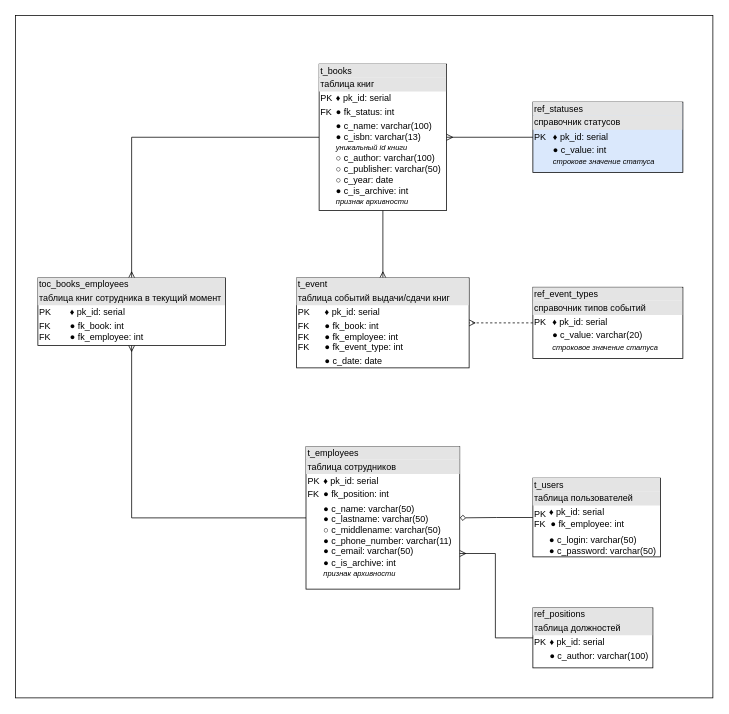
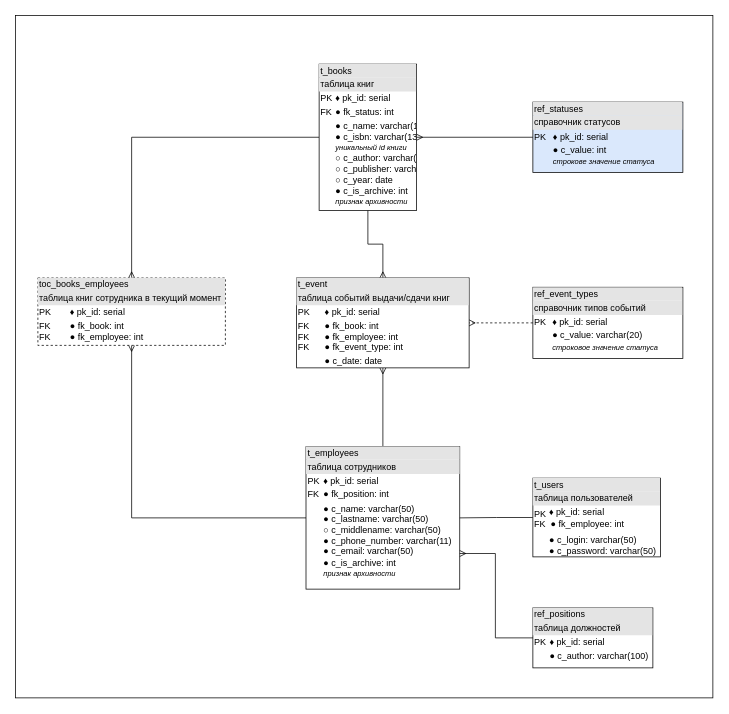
- <mxCell id="5" value="&lt;div style=&quot;box-sizing: border-box ; width: 100% ; background: #e4e4e4 ; padding: 2px&quot;&gt;t_books&lt;/div&gt;&lt;div style=&quot;box-sizing: border-box ; width: 100% ; background: #e4e4e4 ; padding: 2px&quot;&gt;таблица книг&lt;/div&gt;&lt;table style=&quot;width: 100% ; font-size: 1em&quot; cellpadding=&quot;2&quot; cellspacing=&quot;0&quot;&gt;&lt;tbody&gt;&lt;tr&gt;&lt;td&gt;PK&lt;/td&gt;&lt;td&gt;♦ pk_id: serial&lt;/td&gt;&lt;/tr&gt;&lt;tr&gt;&lt;td&gt;FK&lt;br&gt;&lt;/td&gt;&lt;td&gt;● fk_status: int&lt;br&gt;&lt;/td&gt;&lt;/tr&gt;&lt;tr&gt;&lt;td&gt;&lt;/td&gt;&lt;td&gt;● c_name: varchar(100)&lt;br&gt;● c_isbn: varchar(13)&lt;br&gt;&lt;span style=&quot;font-size: 10px&quot;&gt;&lt;i&gt;уникальный id книги&lt;/i&gt;&lt;/span&gt;&lt;br&gt;○&amp;nbsp;c_author: varchar(100)&lt;br&gt;○&amp;nbsp;c_publisher: varchar(50)&lt;br&gt;○&amp;nbsp;c_year: date&lt;br&gt;● c_is_archive: int&lt;br&gt;&lt;i&gt;&lt;font style=&quot;font-size: 10px&quot;&gt;признак архивности&lt;/font&gt;&lt;/i&gt;&lt;/td&gt;&lt;/tr&gt;&lt;/tbody&gt;&lt;/table&gt;" style="verticalAlign=top;align=left;overflow=fill;html=1;" parent="1" vertex="1"><mxGeometry x="425" y="85" width="170" height="195" as="geometry" /></mxCell>
+ <mxCell id="5" value="&lt;div style=&quot;box-sizing: border-box ; width: 100% ; background: #e4e4e4 ; padding: 2px&quot;&gt;t_books&lt;/div&gt;&lt;div style=&quot;box-sizing: border-box ; width: 100% ; background: #e4e4e4 ; padding: 2px&quot;&gt;таблица книг&lt;/div&gt;&lt;table style=&quot;width: 100% ; font-size: 1em&quot; cellpadding=&quot;2&quot; cellspacing=&quot;0&quot;&gt;&lt;tbody&gt;&lt;tr&gt;&lt;td&gt;PK&lt;/td&gt;&lt;td&gt;♦ pk_id: serial&lt;/td&gt;&lt;/tr&gt;&lt;tr&gt;&lt;td&gt;FK&lt;br&gt;&lt;/td&gt;&lt;td&gt;● fk_status: int&lt;br&gt;&lt;/td&gt;&lt;/tr&gt;&lt;tr&gt;&lt;td&gt;&lt;/td&gt;&lt;td&gt;● c_name: varchar(100)&lt;br&gt;● c_isbn: varchar(13)&lt;br&gt;&lt;span style=&quot;font-size: 10px&quot;&gt;&lt;i&gt;уникальный id книги&lt;/i&gt;&lt;/span&gt;&lt;br&gt;○&amp;nbsp;c_author: varchar(100)&lt;br&gt;○&amp;nbsp;c_publisher: varchar(50)&lt;br&gt;○&amp;nbsp;c_year: date&lt;br&gt;● c_is_archive: int&lt;br&gt;&lt;i&gt;&lt;font style=&quot;font-size: 10px&quot;&gt;признак архивности&lt;/font&gt;&lt;/i&gt;&lt;/td&gt;&lt;/tr&gt;&lt;/tbody&gt;&lt;/table&gt;" style="verticalAlign=top;align=left;overflow=fill;html=1;" parent="1" vertex="1"><mxGeometry x="425" y="85" width="130" height="195" as="geometry" /></mxCell>
- <mxCell id="18" value="&lt;div style=&quot;box-sizing: border-box ; width: 100% ; background: #e4e4e4 ; padding: 2px&quot;&gt;toc_books_employees&lt;/div&gt;&lt;div style=&quot;box-sizing: border-box ; width: 100% ; background: #e4e4e4 ; padding: 2px&quot;&gt;таблица книг сотрудника в текущий момент&lt;/div&gt;&lt;table style=&quot;width: 100% ; font-size: 1em&quot; cellpadding=&quot;2&quot; cellspacing=&quot;0&quot;&gt;&lt;tbody&gt;&lt;tr&gt;&lt;td&gt;PK&lt;/td&gt;&lt;td&gt;♦ pk_id: serial&lt;/td&gt;&lt;/tr&gt;&lt;tr&gt;&lt;td&gt;FK&lt;br&gt;FK&lt;br&gt;&lt;/td&gt;&lt;td&gt;●&amp;nbsp;fk_book: int&lt;br&gt;● fk_employee: int&lt;br&gt;&lt;/td&gt;&lt;/tr&gt;&lt;/tbody&gt;&lt;/table&gt;" style="verticalAlign=top;align=left;overflow=fill;html=1;" parent="1" vertex="1"><mxGeometry x="50" y="370" width="250" height="90" as="geometry" /></mxCell>
+ <mxCell id="18" value="&lt;div style=&quot;box-sizing: border-box ; width: 100% ; background: #e4e4e4 ; padding: 2px&quot;&gt;toc_books_employees&lt;/div&gt;&lt;div style=&quot;box-sizing: border-box ; width: 100% ; background: #e4e4e4 ; padding: 2px&quot;&gt;таблица книг сотрудника в текущий момент&lt;/div&gt;&lt;table style=&quot;width: 100% ; font-size: 1em&quot; cellpadding=&quot;2&quot; cellspacing=&quot;0&quot;&gt;&lt;tbody&gt;&lt;tr&gt;&lt;td&gt;PK&lt;/td&gt;&lt;td&gt;♦ pk_id: serial&lt;/td&gt;&lt;/tr&gt;&lt;tr&gt;&lt;td&gt;FK&lt;br&gt;FK&lt;br&gt;&lt;/td&gt;&lt;td&gt;●&amp;nbsp;fk_book: int&lt;br&gt;● fk_employee: int&lt;br&gt;&lt;/td&gt;&lt;/tr&gt;&lt;/tbody&gt;&lt;/table&gt;" style="verticalAlign=top;align=left;overflow=fill;html=1;dashed=1;" parent="1" vertex="1"><mxGeometry x="50" y="370" width="250" height="90" as="geometry" /></mxCell>
+ <mxCell id="8" style="edgeStyle=orthogonalEdgeStyle;rounded=0;orthogonalLoop=1;jettySize=auto;html=1;exitX=0.5;exitY=0;exitDx=0;exitDy=0;entryX=0.5;entryY=1;entryDx=0;entryDy=0;endArrow=ERmany;endFill=0;" parent="1" source="10" target="11" edge="1"><mxGeometry relative="1" as="geometry" /></mxCell>
- <mxCell id="12" style="edgeStyle=orthogonalEdgeStyle;rounded=0;orthogonalLoop=1;jettySize=auto;html=1;exitX=0;exitY=0.5;exitDx=0;exitDy=0;entryX=1;entryY=0.5;entryDx=0;entryDy=0;endArrow=diamond;endFill=0;" parent="1" source="13" target="10" edge="1"><mxGeometry relative="1" as="geometry" /></mxCell>
+ <mxCell id="12" style="edgeStyle=orthogonalEdgeStyle;rounded=0;orthogonalLoop=1;jettySize=auto;html=1;exitX=0;exitY=0.5;exitDx=0;exitDy=0;entryX=1;entryY=0.5;entryDx=0;entryDy=0;endArrow=none;endFill=0;" parent="1" source="13" target="10" edge="1"><mxGeometry relative="1" as="geometry" /></mxCell>
